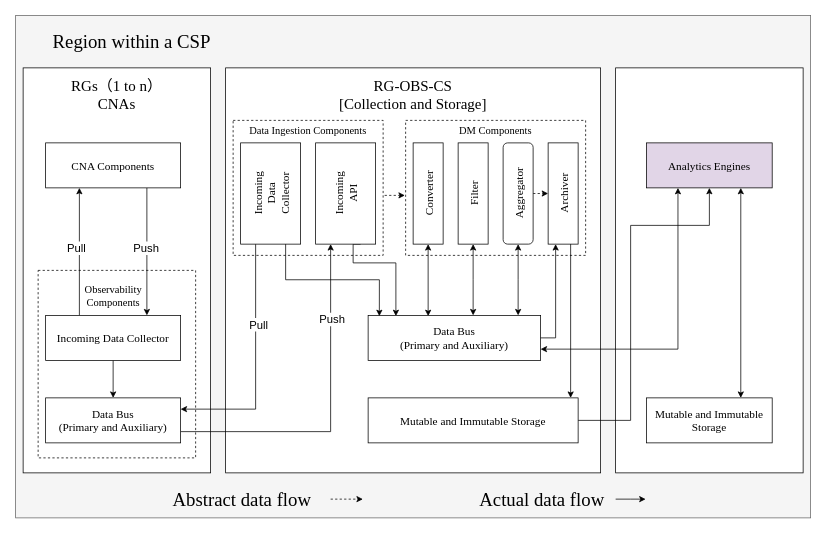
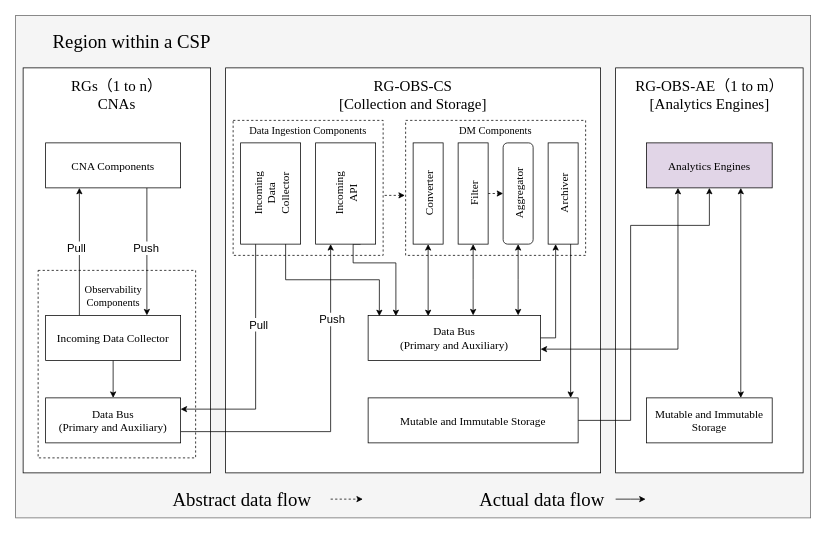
+ <mxCell id="43" value="RG-OBS-AE（1 to m）&lt;br&gt;[Analytics Engines]" style="text;strokeColor=none;align=center;fillColor=none;html=1;verticalAlign=middle;whiteSpace=wrap;rounded=0;fontSize=20;fontFamily=Times New Roman;" parent="1" vertex="1"><mxGeometry x="827.5" y="100" width="235" height="50" as="geometry" /></mxCell>
+ <mxCell id="29" style="edgeStyle=orthogonalEdgeStyle;rounded=0;orthogonalLoop=1;jettySize=auto;html=1;exitX=1;exitY=0.5;exitDx=0;exitDy=0;entryX=0;entryY=0.5;entryDx=0;entryDy=0;dashed=1;" parent="1" source="31" target="33" edge="1"><mxGeometry relative="1" as="geometry" /></mxCell>
- <mxCell id="32" style="edgeStyle=orthogonalEdgeStyle;rounded=0;orthogonalLoop=1;jettySize=auto;html=1;exitX=1;exitY=0.5;exitDx=0;exitDy=0;entryX=0;entryY=0.5;entryDx=0;entryDy=0;dashed=1;" parent="1" source="33" target="34" edge="1"><mxGeometry relative="1" as="geometry" /></mxCell>
